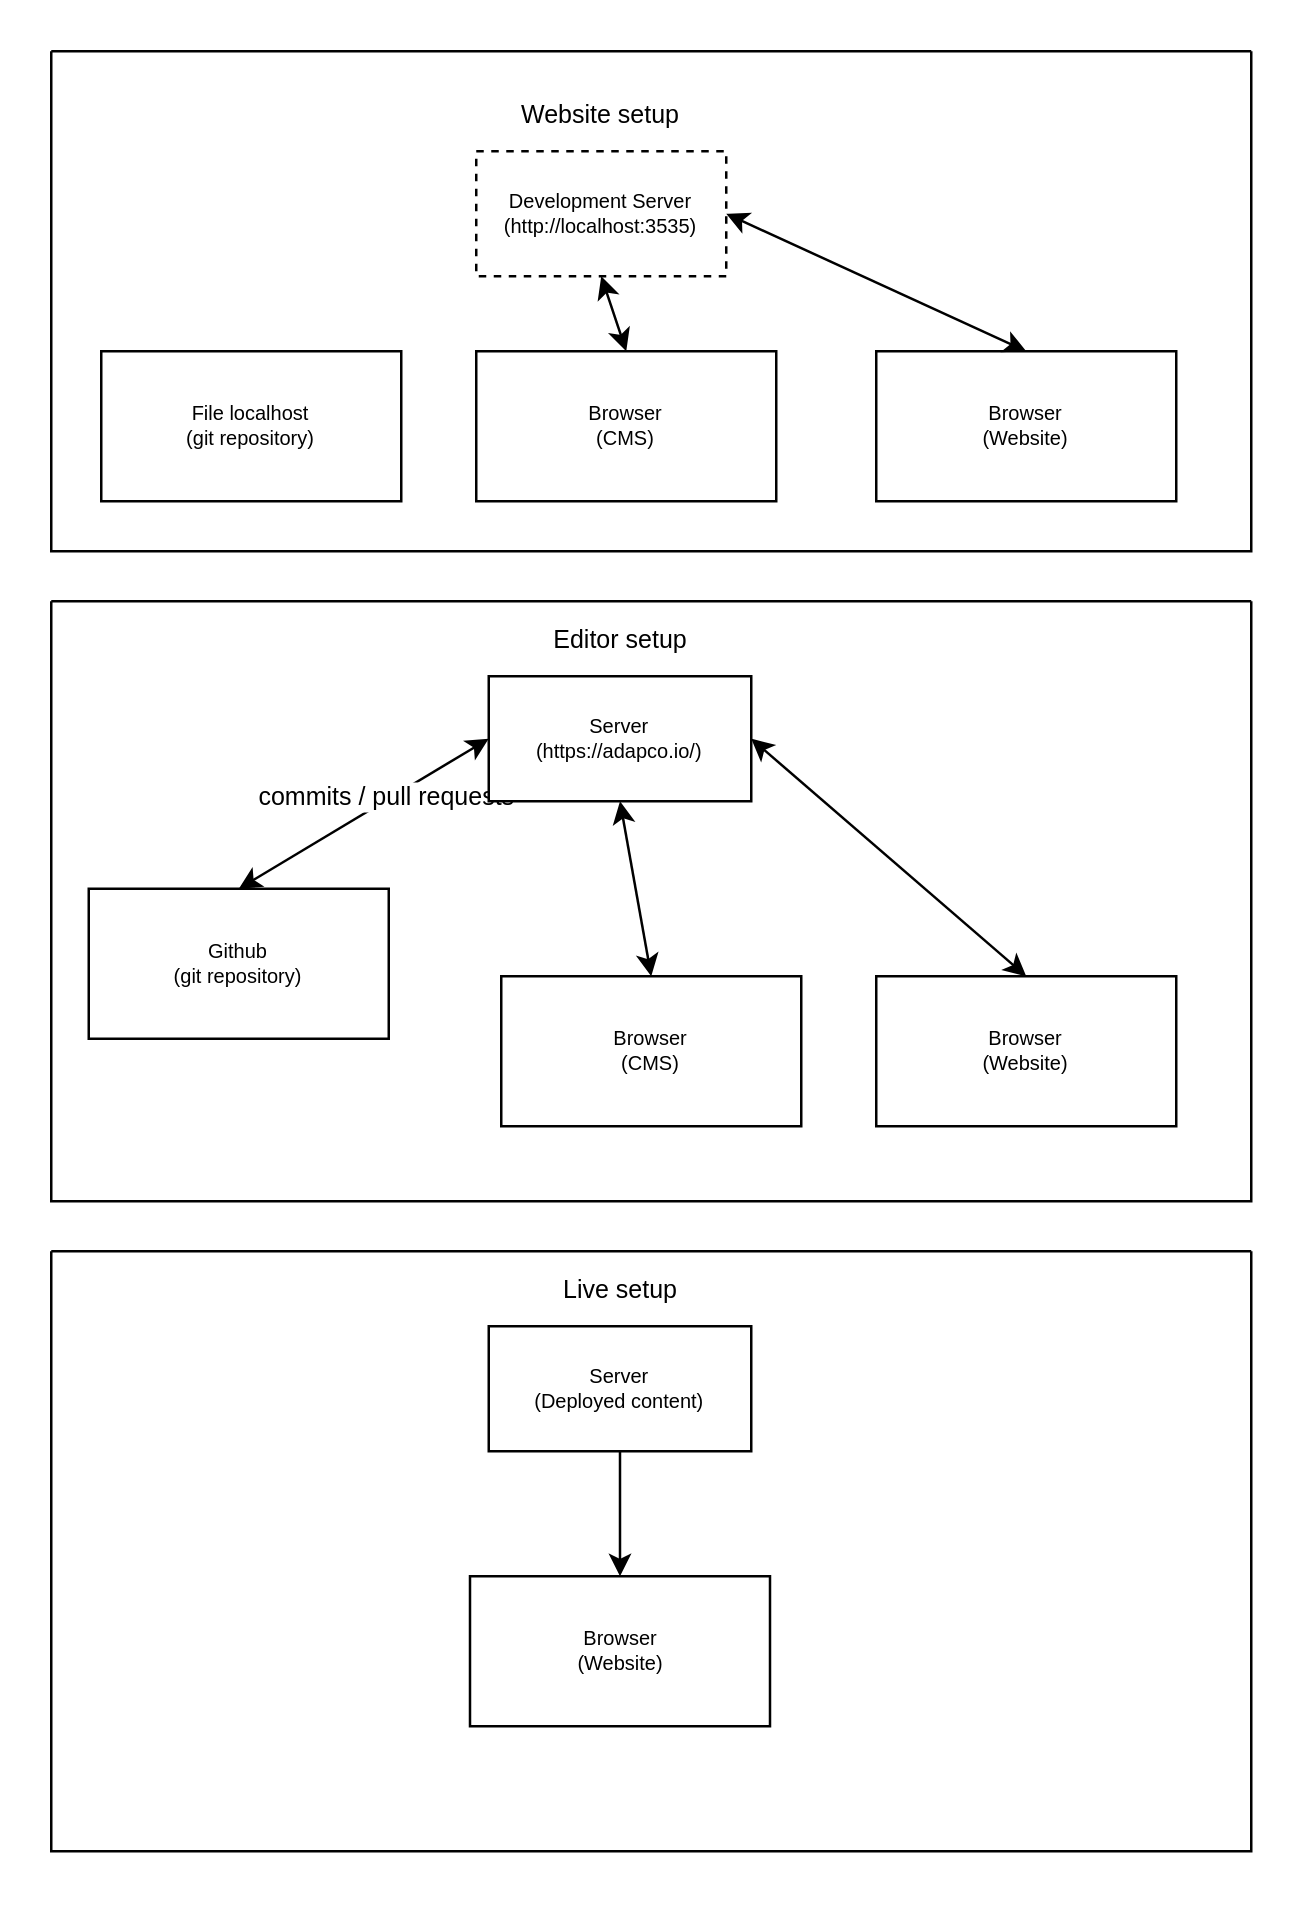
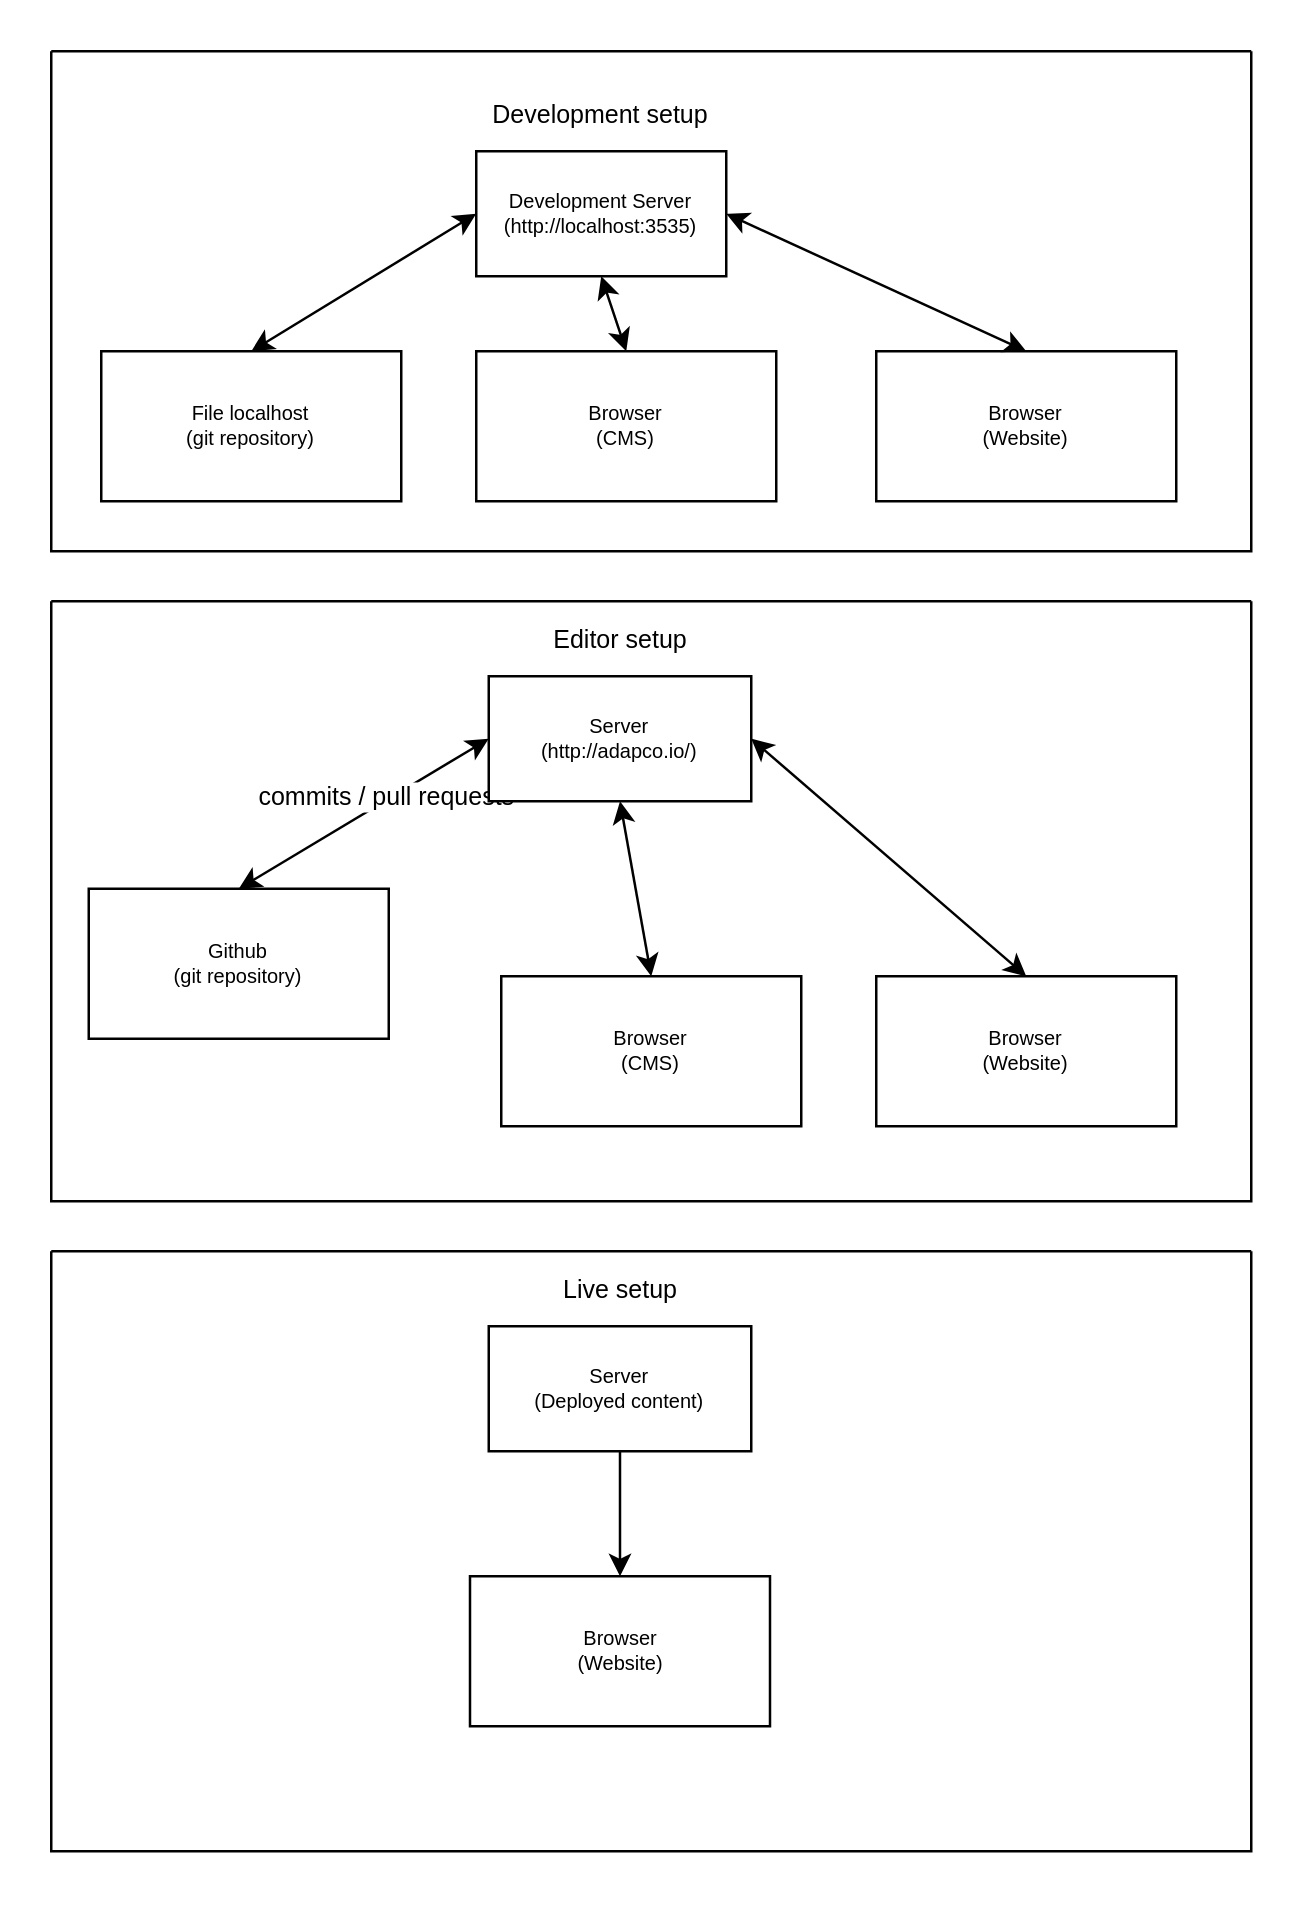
- <mxCell id="8" value="Website setup" style="text;html=1;strokeColor=none;fillColor=none;align=center;verticalAlign=middle;whiteSpace=wrap;rounded=0;fontSize=10;" vertex="1" parent="2"><mxGeometry x="155" y="10" width="130" height="30" as="geometry" /></mxCell>
+ <mxCell id="8" value="Development setup" style="text;html=1;strokeColor=none;fillColor=none;align=center;verticalAlign=middle;whiteSpace=wrap;rounded=0;fontSize=10;" vertex="1" parent="2"><mxGeometry x="155" y="10" width="130" height="30" as="geometry" /></mxCell>
- <mxCell id="3" value="Development Server&lt;br style=&quot;font-size: 8px;&quot;&gt;(http://localhost:3535)" style="whiteSpace=wrap;html=1;fontSize=8;dashed=1;" vertex="1" parent="2"><mxGeometry x="170" y="40" width="100" height="50" as="geometry" /></mxCell>
+ <mxCell id="3" value="Development Server&lt;br style=&quot;font-size: 8px;&quot;&gt;(http://localhost:3535)" style="whiteSpace=wrap;html=1;fontSize=8;" vertex="1" parent="2"><mxGeometry x="170" y="40" width="100" height="50" as="geometry" /></mxCell>
+ <mxCell id="7" value="" style="endArrow=classic;startArrow=classic;html=1;fontSize=8;exitX=0;exitY=0.5;exitDx=0;exitDy=0;entryX=0.5;entryY=0;entryDx=0;entryDy=0;" edge="1" parent="2" source="3" target="5"><mxGeometry width="50" height="50" relative="1" as="geometry"><mxPoint x="260" y="65" as="sourcePoint" /><mxPoint x="340" y="160" as="targetPoint" /></mxGeometry></mxCell>
- <mxCell id="23" value="Server&lt;br style=&quot;font-size: 8px;&quot;&gt;(https://adapco.io/)" style="whiteSpace=wrap;html=1;fontSize=8;" vertex="1" parent="16"><mxGeometry x="175" y="30" width="105" height="50" as="geometry" /></mxCell>
+ <mxCell id="23" value="Server&lt;br style=&quot;font-size: 8px;&quot;&gt;(http://adapco.io/)" style="whiteSpace=wrap;html=1;fontSize=8;" vertex="1" parent="16"><mxGeometry x="175" y="30" width="105" height="50" as="geometry" /></mxCell>
